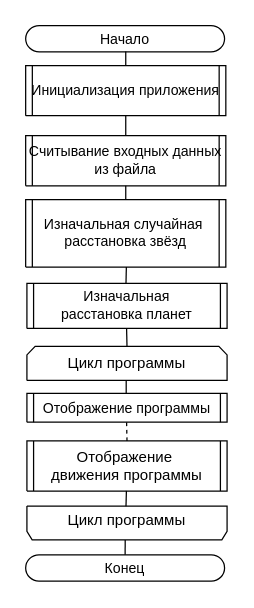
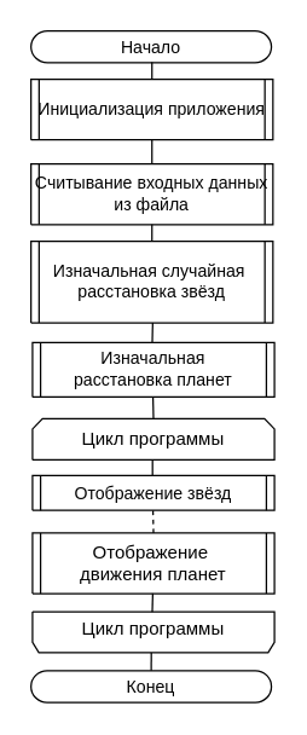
- <mxCell id="19" value="&lt;div style=&quot;&quot;&gt;&lt;p style=&quot;margin: 0px; text-indent: 0px; direction: ltr;&quot;&gt;&lt;font face=&quot;Arial&quot;&gt;&lt;span style=&quot;font-size: 11.29px;&quot;&gt;Отображение программы&lt;/span&gt;&lt;/font&gt;&lt;/p&gt;&lt;/div&gt;" style="verticalAlign=middle;align=center;vsdxID=2;fillColor=#e8eef7;gradientColor=none;fillOpacity=0;shape=stencil(nZLdDsIgDIWfprcL0mTG6znfY8mYNCIsDJ2+vZDGn7HMLLs7h34tOQXAatBNr0CKIXh3USO1QQMeQUqyWnkKUQHWgFXnvDp7d7Mt+75JZFJXd08THtwnUocUT3Y7wf7EqCH7g76Lm+A/6EYwuz6Kb8aOjOEVfepLC8ACcX2sGT1hp5MPZVHu14+e48v5smxR5O8dj/ivYP0C);strokeColor=#000000;spacingTop=-1;spacingBottom=-1;spacingLeft=-1;spacingRight=-1;points=[[1,0.5,0],[0.5,0.5,0],[0.5,0,0]];labelBackgroundColor=none;rounded=0;html=1;whiteSpace=wrap;" vertex="1" parent="1"><mxGeometry x="21" y="314" width="160" height="23" as="geometry" /></mxCell>
+ <mxCell id="19" value="&lt;div style=&quot;&quot;&gt;&lt;p style=&quot;margin: 0px; text-indent: 0px; direction: ltr;&quot;&gt;&lt;font face=&quot;Arial&quot;&gt;&lt;span style=&quot;font-size: 11.29px;&quot;&gt;Отображение звёзд&lt;/span&gt;&lt;/font&gt;&lt;/p&gt;&lt;/div&gt;" style="verticalAlign=middle;align=center;vsdxID=2;fillColor=#e8eef7;gradientColor=none;fillOpacity=0;shape=stencil(nZLdDsIgDIWfprcL0mTG6znfY8mYNCIsDJ2+vZDGn7HMLLs7h34tOQXAatBNr0CKIXh3USO1QQMeQUqyWnkKUQHWgFXnvDp7d7Mt+75JZFJXd08THtwnUocUT3Y7wf7EqCH7g76Lm+A/6EYwuz6Kb8aOjOEVfepLC8ACcX2sGT1hp5MPZVHu14+e48v5smxR5O8dj/ivYP0C);strokeColor=#000000;spacingTop=-1;spacingBottom=-1;spacingLeft=-1;spacingRight=-1;points=[[1,0.5,0],[0.5,0.5,0],[0.5,0,0]];labelBackgroundColor=none;rounded=0;html=1;whiteSpace=wrap;" vertex="1" parent="1"><mxGeometry x="21" y="314" width="160" height="23" as="geometry" /></mxCell>
- <mxCell id="21" value="&lt;div style=&quot;&quot;&gt;&lt;p style=&quot;margin: 0px; text-indent: 0px; direction: ltr;&quot;&gt;Отображение&amp;nbsp;&lt;/p&gt;&lt;p style=&quot;margin: 0px; text-indent: 0px; direction: ltr;&quot;&gt;движения программы&lt;/p&gt;&lt;/div&gt;" style="verticalAlign=middle;align=center;vsdxID=2;fillColor=#e8eef7;gradientColor=none;fillOpacity=0;shape=stencil(nZLdDsIgDIWfprcL0mTG6znfY8mYNCIsDJ2+vZDGn7HMLLs7h34tOQXAatBNr0CKIXh3USO1QQMeQUqyWnkKUQHWgFXnvDp7d7Mt+75JZFJXd08THtwnUocUT3Y7wf7EqCH7g76Lm+A/6EYwuz6Kb8aOjOEVfepLC8ACcX2sGT1hp5MPZVHu14+e48v5smxR5O8dj/ivYP0C);strokeColor=#000000;spacingTop=-1;spacingBottom=-1;spacingLeft=-1;spacingRight=-1;points=[[1,0.5,0],[0.5,0.5,0],[0.5,0,0]];labelBackgroundColor=none;rounded=0;html=1;whiteSpace=wrap;" vertex="1" parent="1"><mxGeometry x="21" y="352" width="160" height="40" as="geometry" /></mxCell>
+ <mxCell id="21" value="&lt;div style=&quot;&quot;&gt;&lt;p style=&quot;margin: 0px; text-indent: 0px; direction: ltr;&quot;&gt;Отображение&amp;nbsp;&lt;/p&gt;&lt;p style=&quot;margin: 0px; text-indent: 0px; direction: ltr;&quot;&gt;движения планет&lt;/p&gt;&lt;/div&gt;" style="verticalAlign=middle;align=center;vsdxID=2;fillColor=#e8eef7;gradientColor=none;fillOpacity=0;shape=stencil(nZLdDsIgDIWfprcL0mTG6znfY8mYNCIsDJ2+vZDGn7HMLLs7h34tOQXAatBNr0CKIXh3USO1QQMeQUqyWnkKUQHWgFXnvDp7d7Mt+75JZFJXd08THtwnUocUT3Y7wf7EqCH7g76Lm+A/6EYwuz6Kb8aOjOEVfepLC8ACcX2sGT1hp5MPZVHu14+e48v5smxR5O8dj/ivYP0C);strokeColor=#000000;spacingTop=-1;spacingBottom=-1;spacingLeft=-1;spacingRight=-1;points=[[1,0.5,0],[0.5,0.5,0],[0.5,0,0]];labelBackgroundColor=none;rounded=0;html=1;whiteSpace=wrap;" vertex="1" parent="1"><mxGeometry x="21" y="352" width="160" height="40" as="geometry" /></mxCell>
